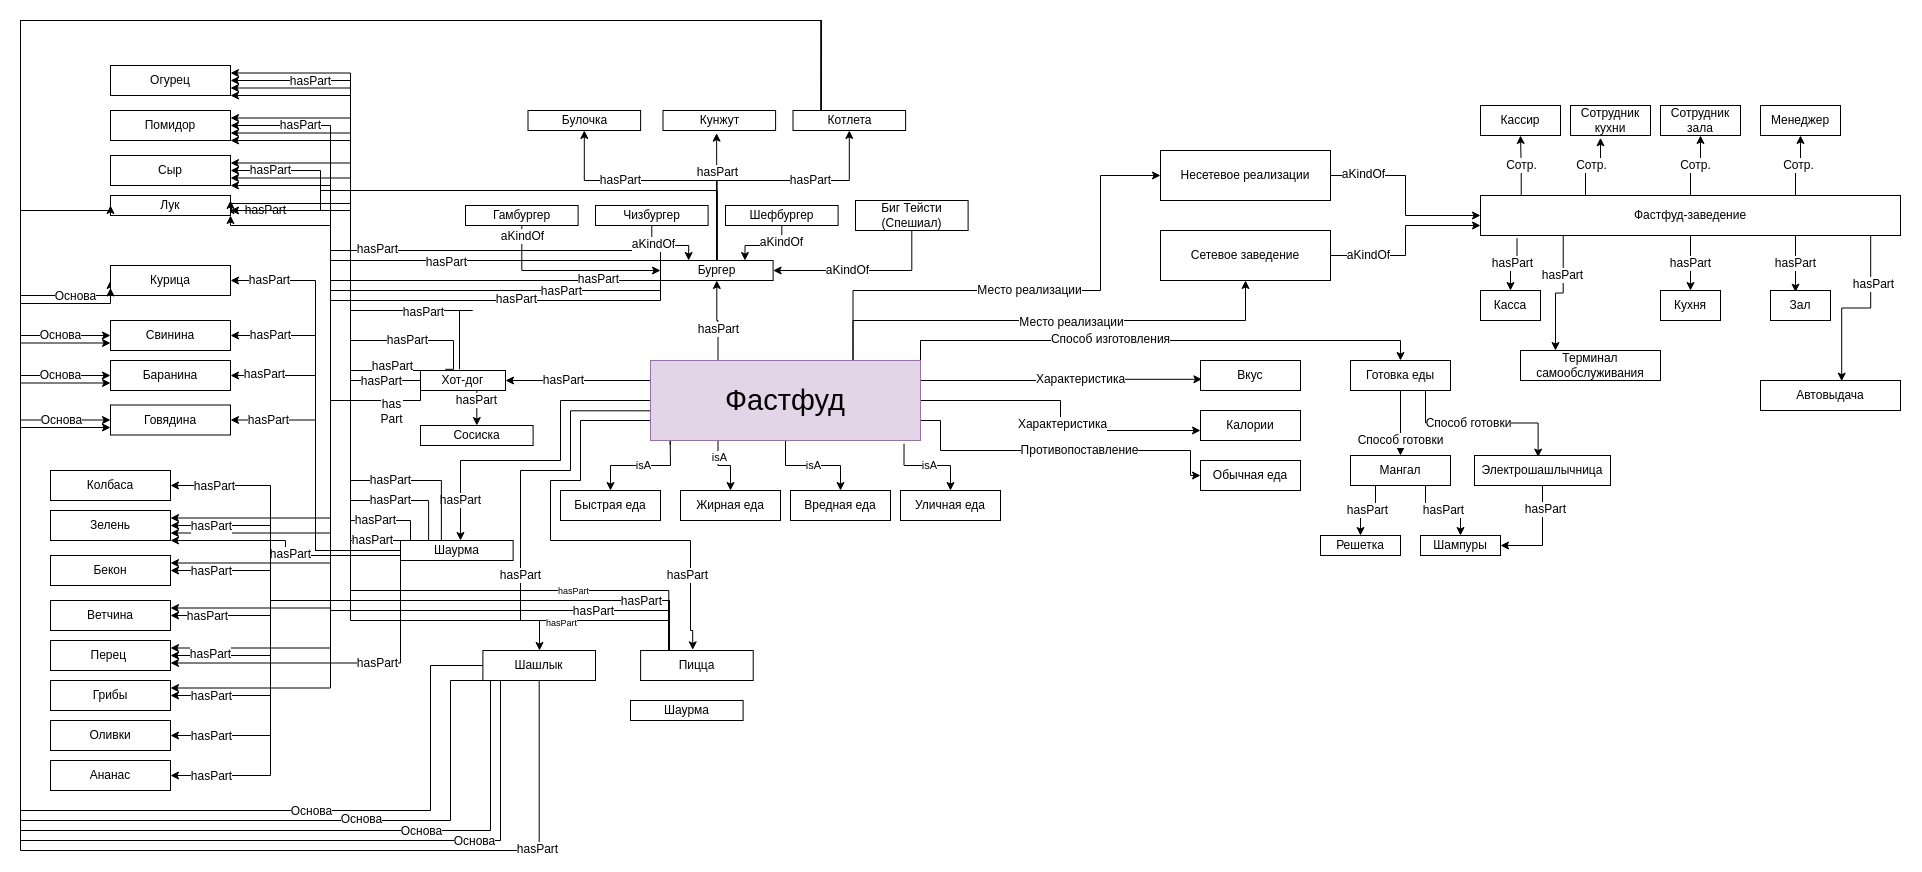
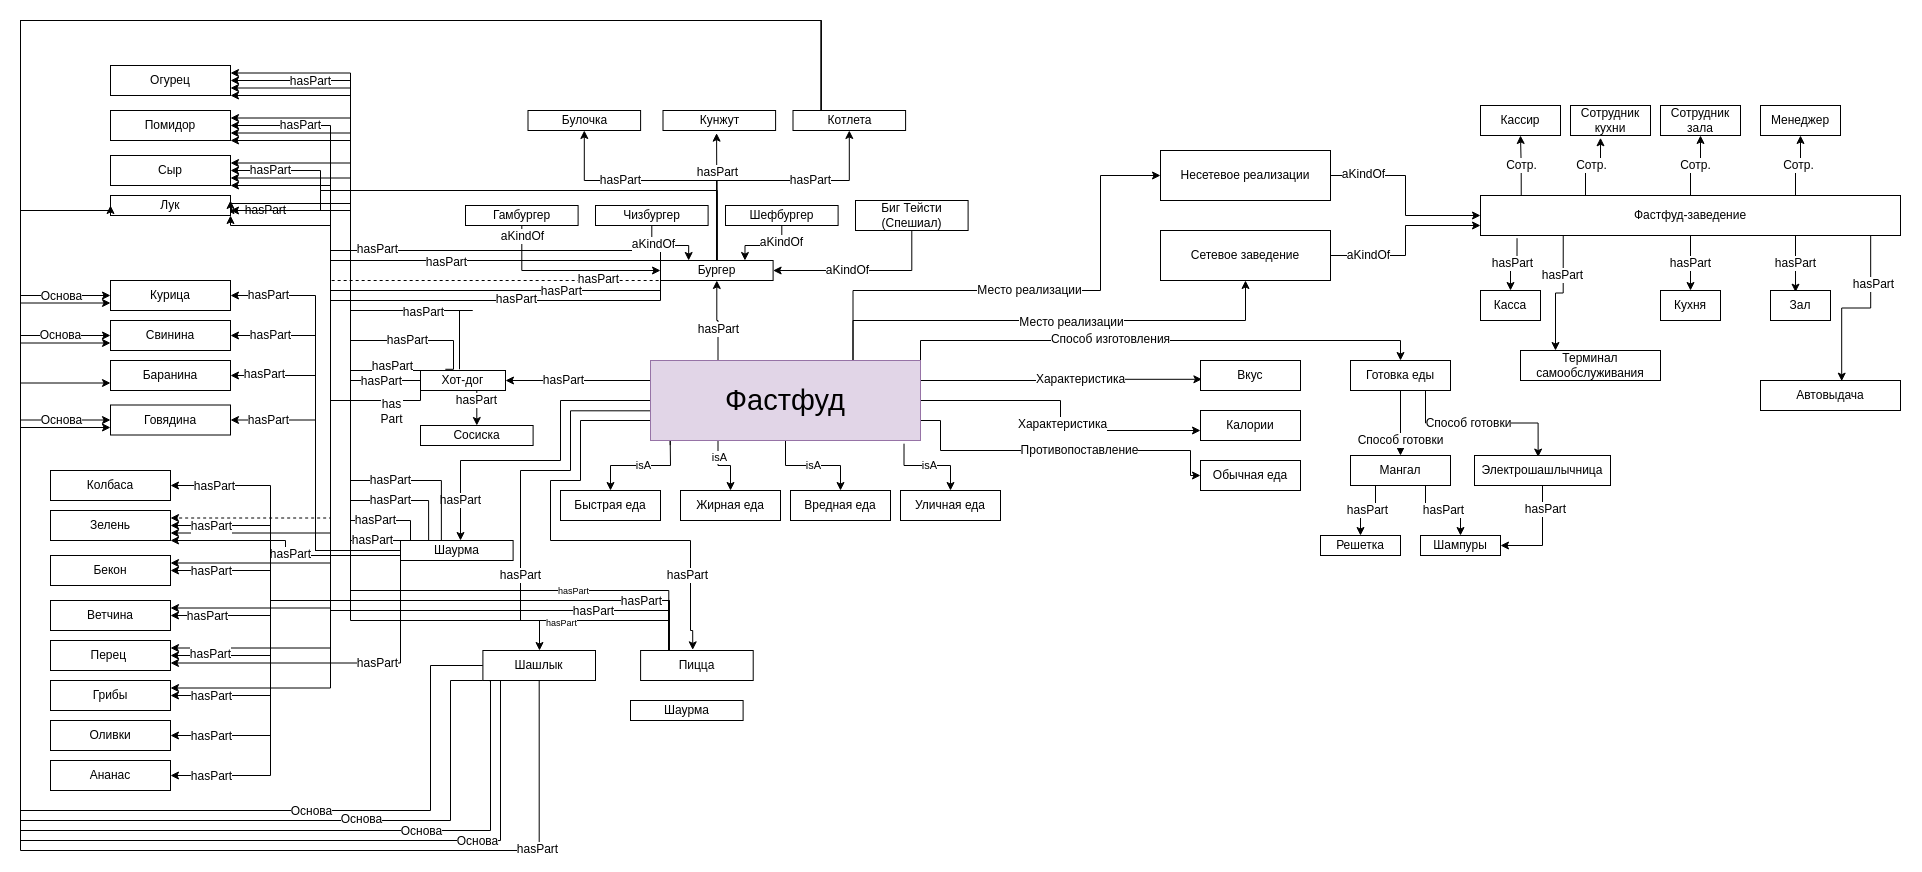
- <mxCell id="134" value="Курица" style="rounded=0;whiteSpace=wrap;html=1;fontSize=12;" vertex="1" parent="1"><mxGeometry x="110" y="265" width="120" height="30" as="geometry" /></mxCell>
+ <mxCell id="134" value="Курица" style="rounded=0;whiteSpace=wrap;html=1;fontSize=12;" vertex="1" parent="1"><mxGeometry x="110" y="280" width="120" height="30" as="geometry" /></mxCell>
- <mxCell id="43" style="edgeStyle=orthogonalEdgeStyle;rounded=0;orthogonalLoop=1;jettySize=auto;html=1;exitX=0.25;exitY=1;exitDx=0;exitDy=0;entryX=1;entryY=0.25;entryDx=0;entryDy=0;fontSize=12;" edge="1" parent="1" source="53" target="187"><mxGeometry relative="1" as="geometry"><Array as="points"><mxPoint x="330" y="280" /><mxPoint x="330" y="517" /></Array></mxGeometry></mxCell>
+ <mxCell id="43" style="edgeStyle=orthogonalEdgeStyle;rounded=0;orthogonalLoop=1;jettySize=auto;html=1;exitX=0.25;exitY=1;exitDx=0;exitDy=0;entryX=1;entryY=0.25;entryDx=0;entryDy=0;fontSize=12;dashed=1;" edge="1" parent="1" source="53" target="187"><mxGeometry relative="1" as="geometry"><Array as="points"><mxPoint x="330" y="280" /><mxPoint x="330" y="517" /></Array></mxGeometry></mxCell>
- <mxCell id="71" value="Основа" style="edgeStyle=orthogonalEdgeStyle;rounded=0;orthogonalLoop=1;jettySize=auto;html=1;exitX=0.25;exitY=0;exitDx=0;exitDy=0;entryX=0;entryY=0.5;entryDx=0;entryDy=0;fontSize=12;" edge="1" parent="1" source="74" target="136"><mxGeometry x="0.925" relative="1" as="geometry"><Array as="points"><mxPoint x="821" y="20" /><mxPoint x="20" y="20" /><mxPoint x="20" y="375" /></Array><mxPoint as="offset" /></mxGeometry></mxCell>
